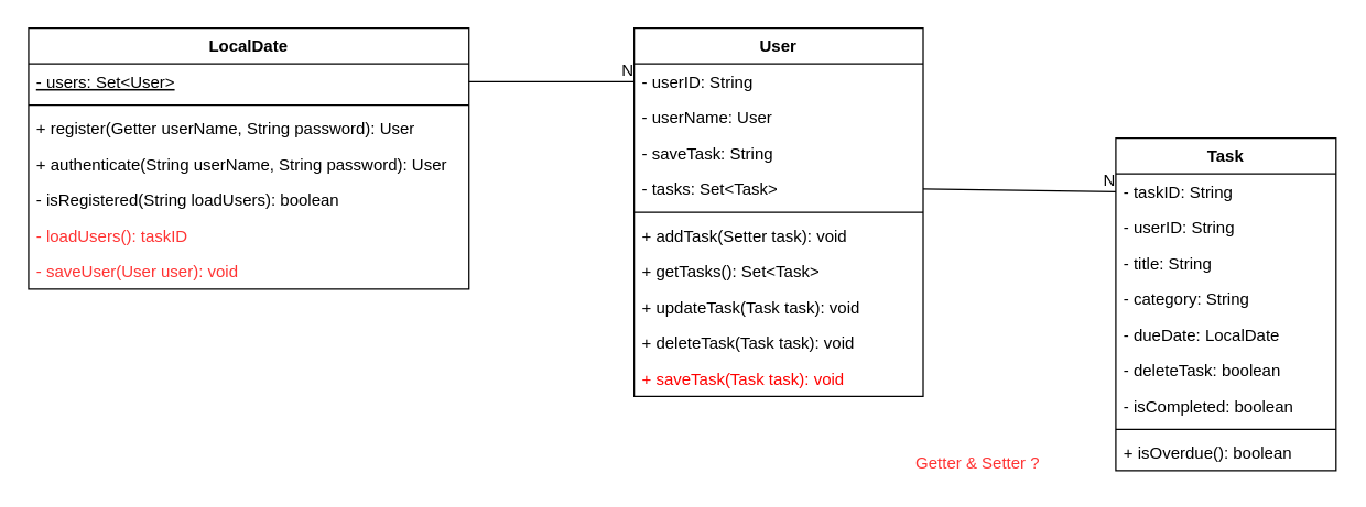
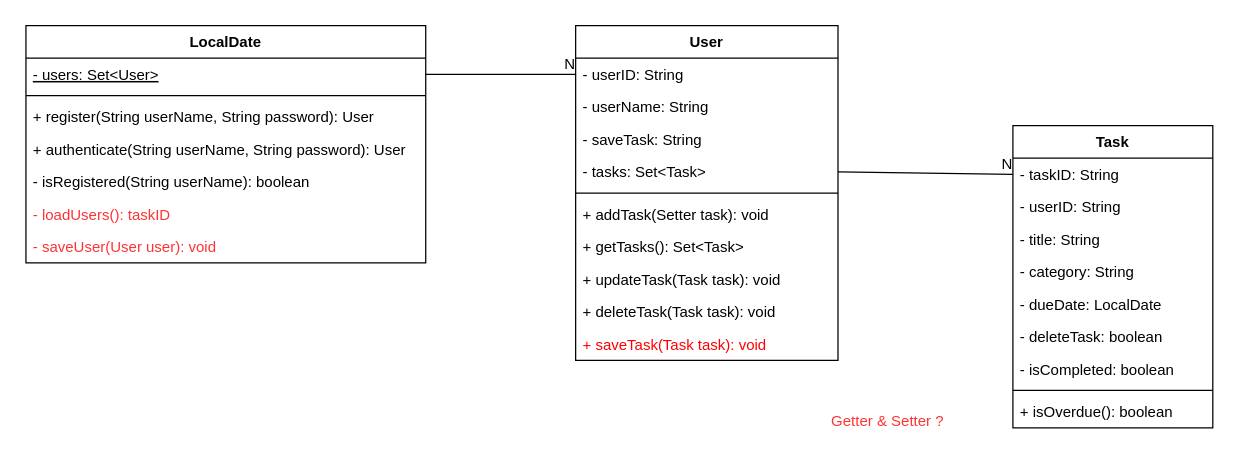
- <mxCell id="4" value="- userName: User&#10;" style="text;strokeColor=none;fillColor=none;align=left;verticalAlign=top;spacingLeft=4;spacingRight=4;overflow=hidden;rotatable=0;points=[[0,0.5],[1,0.5]];portConstraint=eastwest;" parent="2" vertex="1"><mxGeometry y="52" width="210" height="26" as="geometry" /></mxCell>
+ <mxCell id="4" value="- userName: String&#10;" style="text;strokeColor=none;fillColor=none;align=left;verticalAlign=top;spacingLeft=4;spacingRight=4;overflow=hidden;rotatable=0;points=[[0,0.5],[1,0.5]];portConstraint=eastwest;" parent="2" vertex="1"><mxGeometry y="52" width="210" height="26" as="geometry" /></mxCell>
- <mxCell id="26" value="+ register(Getter userName, String password): User" style="text;strokeColor=none;fillColor=none;align=left;verticalAlign=top;spacingLeft=4;spacingRight=4;overflow=hidden;rotatable=0;points=[[0,0.5],[1,0.5]];portConstraint=eastwest;" vertex="1" parent="23"><mxGeometry y="60" width="320" height="26" as="geometry" /></mxCell>
+ <mxCell id="26" value="+ register(String userName, String password): User" style="text;strokeColor=none;fillColor=none;align=left;verticalAlign=top;spacingLeft=4;spacingRight=4;overflow=hidden;rotatable=0;points=[[0,0.5],[1,0.5]];portConstraint=eastwest;" vertex="1" parent="23"><mxGeometry y="60" width="320" height="26" as="geometry" /></mxCell>
- <mxCell id="28" value="- isRegistered(String loadUsers): boolean" style="text;strokeColor=none;fillColor=none;align=left;verticalAlign=top;spacingLeft=4;spacingRight=4;overflow=hidden;rotatable=0;points=[[0,0.5],[1,0.5]];portConstraint=eastwest;" vertex="1" parent="23"><mxGeometry y="112" width="320" height="26" as="geometry" /></mxCell>
+ <mxCell id="28" value="- isRegistered(String userName): boolean" style="text;strokeColor=none;fillColor=none;align=left;verticalAlign=top;spacingLeft=4;spacingRight=4;overflow=hidden;rotatable=0;points=[[0,0.5],[1,0.5]];portConstraint=eastwest;" vertex="1" parent="23"><mxGeometry y="112" width="320" height="26" as="geometry" /></mxCell>
